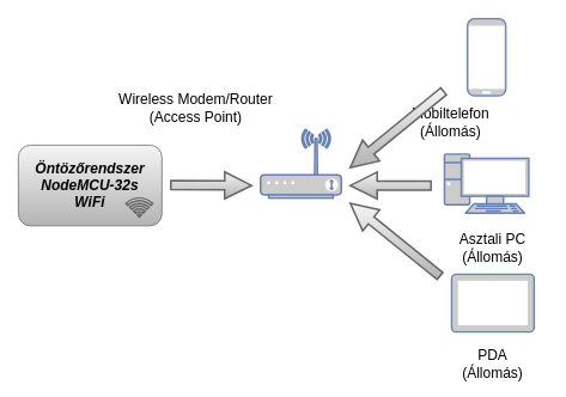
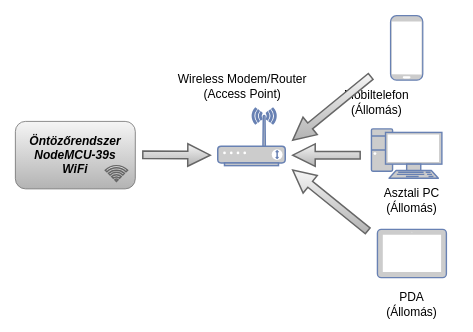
- <mxCell id="7" value="Wireless Modem/Router&lt;br&gt;(Access Point)" style="text;html=1;strokeColor=none;fillColor=none;align=center;verticalAlign=middle;whiteSpace=wrap;rounded=0;fontSize=16;" parent="1" vertex="1"><mxGeometry x="123" y="104" width="190" height="30" as="geometry" /></mxCell>
+ <mxCell id="7" value="Wireless Modem/Router&lt;br&gt;(Access Point)" style="text;html=1;strokeColor=none;fillColor=none;align=center;verticalAlign=middle;whiteSpace=wrap;rounded=0;fontSize=16;" parent="1" vertex="1"><mxGeometry x="228" y="99" width="190" height="30" as="geometry" /></mxCell>
- <mxCell id="6" value="&lt;b style=&quot;font-size: 16px;&quot;&gt;Öntözőrendszer&lt;br style=&quot;font-size: 16px;&quot;&gt;NodeMCU-32s&lt;br style=&quot;font-size: 16px;&quot;&gt;WiFi&lt;/b&gt;" style="rounded=1;whiteSpace=wrap;html=1;fillColor=#f5f5f5;strokeColor=#666666;fontStyle=2;fontSize=16;gradientColor=#b3b3b3;" parent="1" vertex="1"><mxGeometry x="20" y="161" width="160" height="90" as="geometry" /></mxCell>
+ <mxCell id="6" value="&lt;b style=&quot;font-size: 16px;&quot;&gt;Öntözőrendszer&lt;br style=&quot;font-size: 16px;&quot;&gt;NodeMCU-39s&lt;br style=&quot;font-size: 16px;&quot;&gt;WiFi&lt;/b&gt;" style="rounded=1;whiteSpace=wrap;html=1;fillColor=#f5f5f5;strokeColor=#666666;fontStyle=2;fontSize=16;gradientColor=#b3b3b3;" parent="1" vertex="1"><mxGeometry x="20" y="161" width="160" height="90" as="geometry" /></mxCell>
- <mxCell id="10" value="Asztali PC&lt;br&gt;(Állomás)" style="text;html=1;strokeColor=none;fillColor=none;align=center;verticalAlign=middle;whiteSpace=wrap;rounded=0;fontSize=16;" parent="1" vertex="1"><mxGeometry x="489" y="261" width="120" height="30" as="geometry" /></mxCell>
+ <mxCell id="10" value="Asztali PC&lt;br&gt;(Állomás)" style="text;html=1;strokeColor=none;fillColor=none;align=center;verticalAlign=middle;whiteSpace=wrap;rounded=0;fontSize=16;" parent="1" vertex="1"><mxGeometry x="489" y="251" width="120" height="30" as="geometry" /></mxCell>
